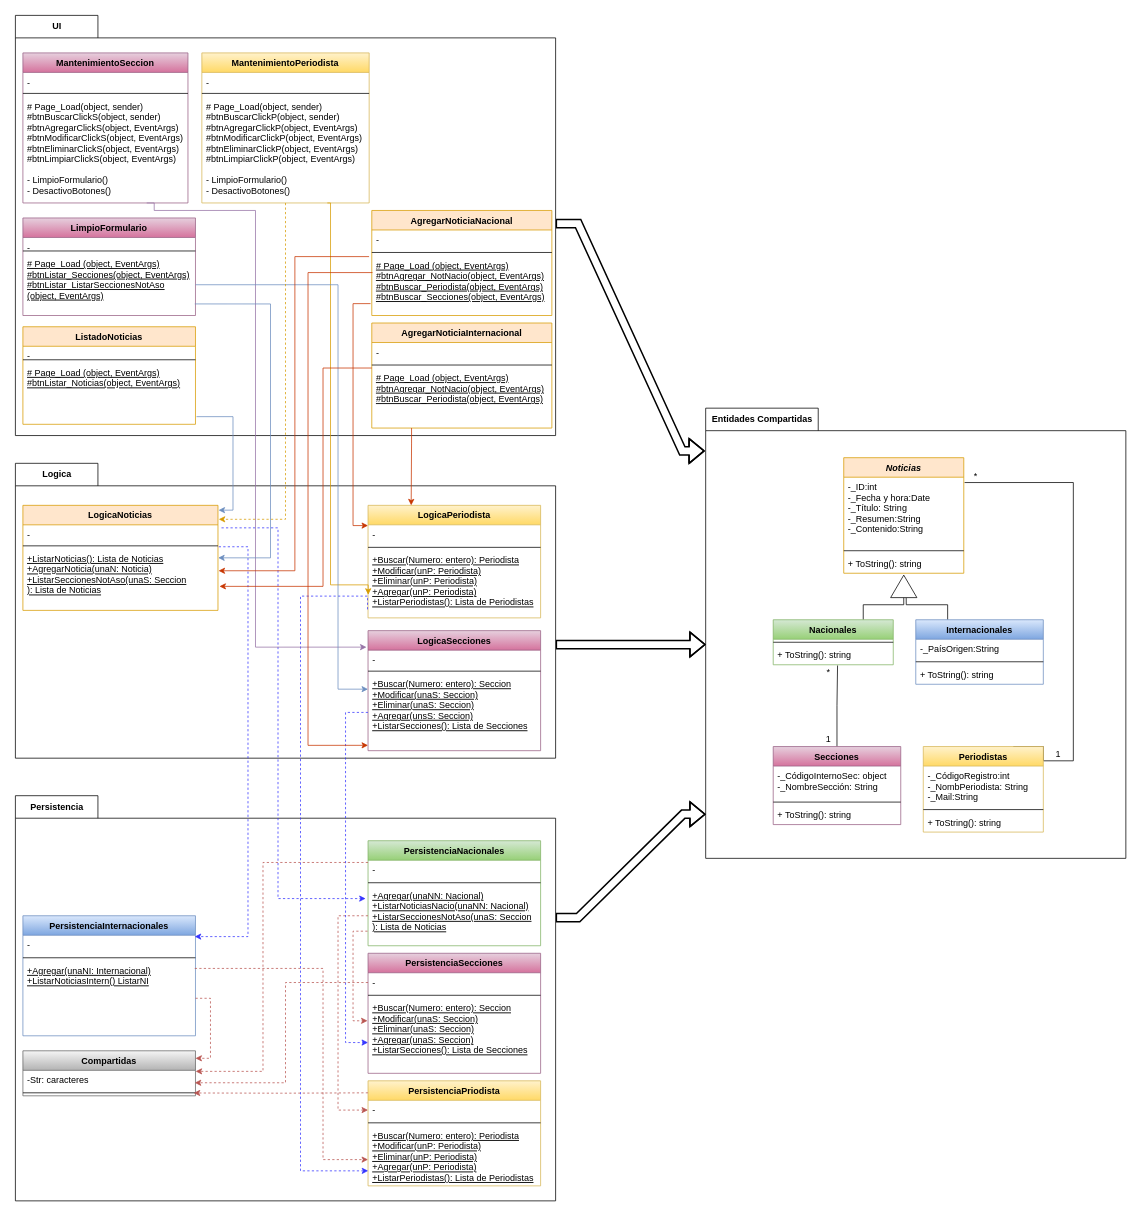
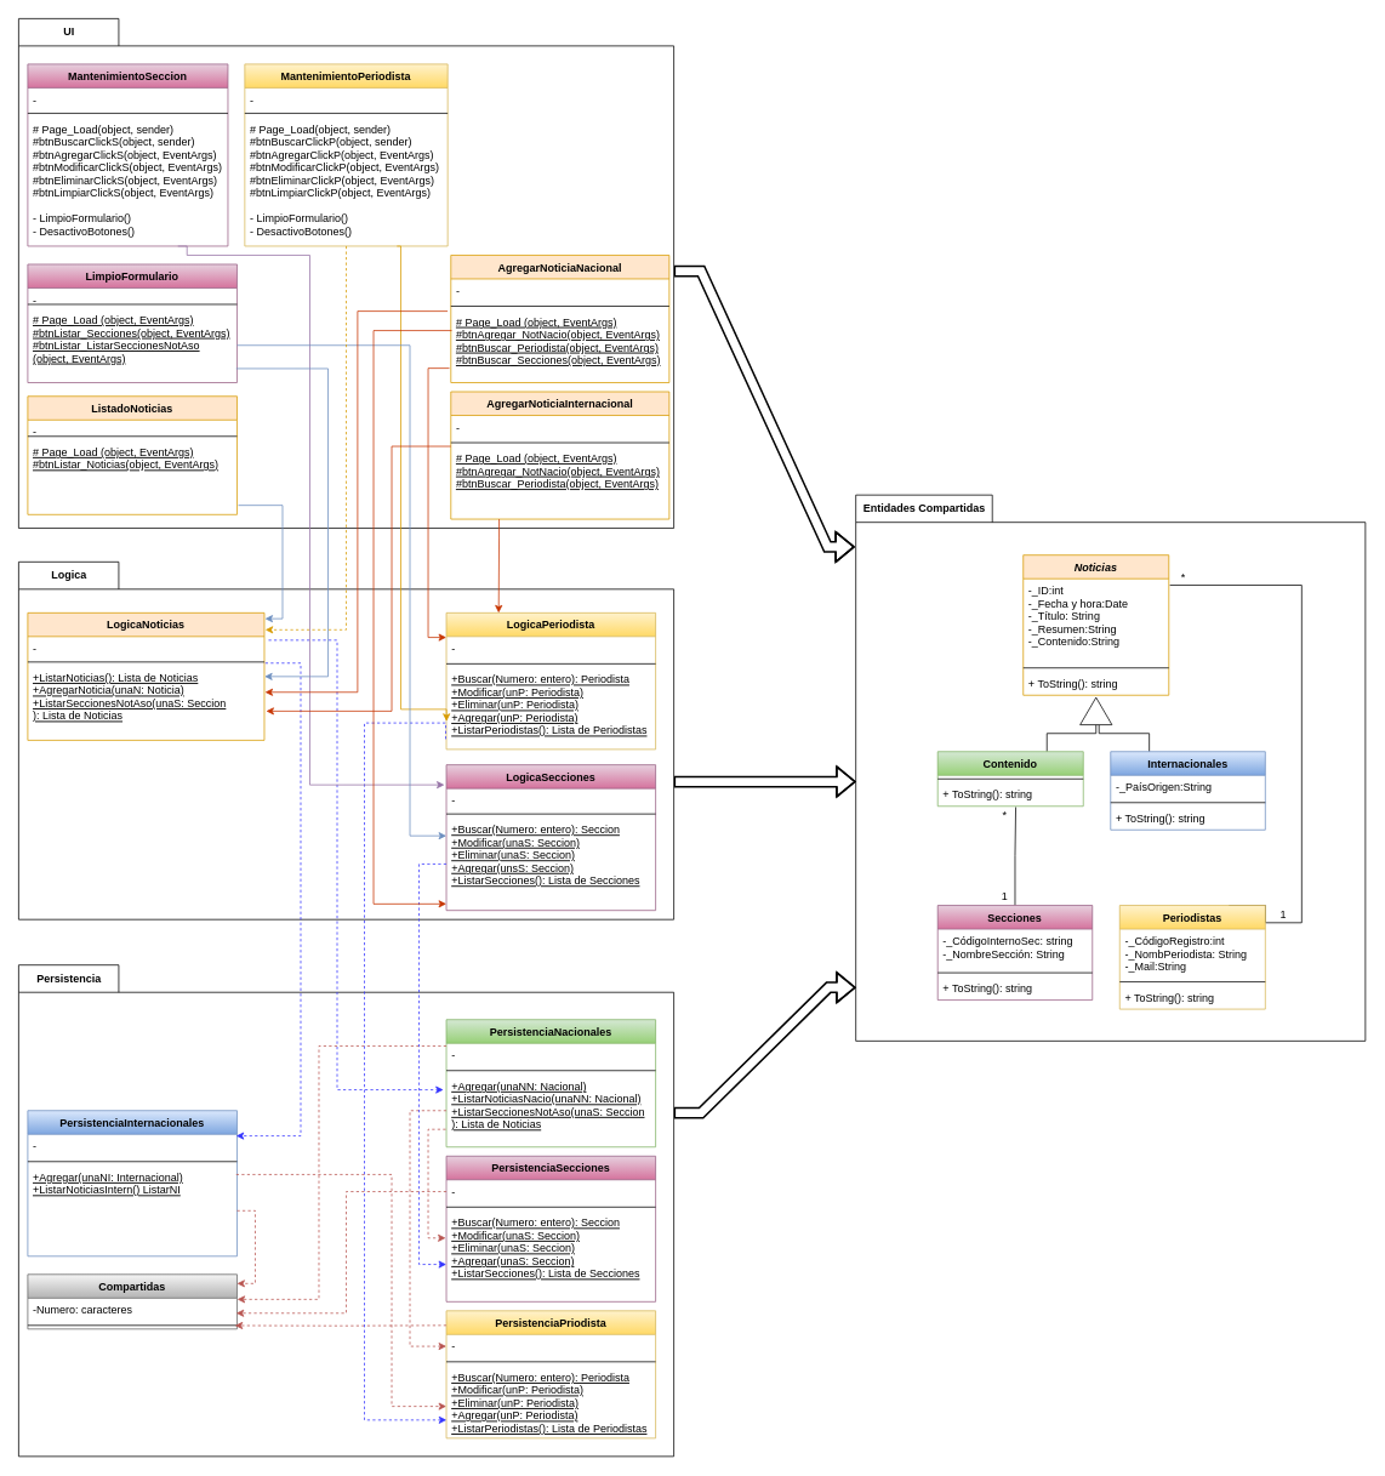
- <mxCell id="8" value="Nacionales" style="swimlane;fontStyle=1;align=center;verticalAlign=top;childLayout=stackLayout;horizontal=1;startSize=26;horizontalStack=0;resizeParent=1;resizeLast=0;collapsible=1;marginBottom=0;rounded=0;shadow=0;strokeWidth=1;gradientColor=#97d077;fillColor=#d5e8d4;strokeColor=#82b366;" parent="1" vertex="1"><mxGeometry x="1030" y="825.5" width="160" height="60" as="geometry"><mxRectangle x="130" y="380" width="160" height="26" as="alternateBounds" /></mxGeometry></mxCell>
+ <mxCell id="8" value="Contenido" style="swimlane;fontStyle=1;align=center;verticalAlign=top;childLayout=stackLayout;horizontal=1;startSize=26;horizontalStack=0;resizeParent=1;resizeLast=0;collapsible=1;marginBottom=0;rounded=0;shadow=0;strokeWidth=1;gradientColor=#97d077;fillColor=#d5e8d4;strokeColor=#82b366;" parent="1" vertex="1"><mxGeometry x="1030" y="825.5" width="160" height="60" as="geometry"><mxRectangle x="130" y="380" width="160" height="26" as="alternateBounds" /></mxGeometry></mxCell>
- <mxCell id="23" value="-_CódigoInternoSec: object&#10;-_NombreSección: String" style="text;align=left;verticalAlign=top;spacingLeft=4;spacingRight=4;overflow=hidden;rotatable=0;points=[[0,0.5],[1,0.5]];portConstraint=eastwest;" parent="22" vertex="1"><mxGeometry y="26" width="170" height="44" as="geometry" /></mxCell>
+ <mxCell id="23" value="-_CódigoInternoSec: string&#10;-_NombreSección: String" style="text;align=left;verticalAlign=top;spacingLeft=4;spacingRight=4;overflow=hidden;rotatable=0;points=[[0,0.5],[1,0.5]];portConstraint=eastwest;" parent="22" vertex="1"><mxGeometry y="26" width="170" height="44" as="geometry" /></mxCell>
- <mxCell id="42" value="-Str: caracteres" style="text;strokeColor=none;fillColor=none;align=left;verticalAlign=top;spacingLeft=4;spacingRight=4;overflow=hidden;rotatable=0;points=[[0,0.5],[1,0.5]];portConstraint=eastwest;" parent="41" vertex="1"><mxGeometry y="26" width="230" height="26" as="geometry" /></mxCell>
+ <mxCell id="42" value="-Numero: caracteres" style="text;strokeColor=none;fillColor=none;align=left;verticalAlign=top;spacingLeft=4;spacingRight=4;overflow=hidden;rotatable=0;points=[[0,0.5],[1,0.5]];portConstraint=eastwest;" parent="41" vertex="1"><mxGeometry y="26" width="230" height="26" as="geometry" /></mxCell>
